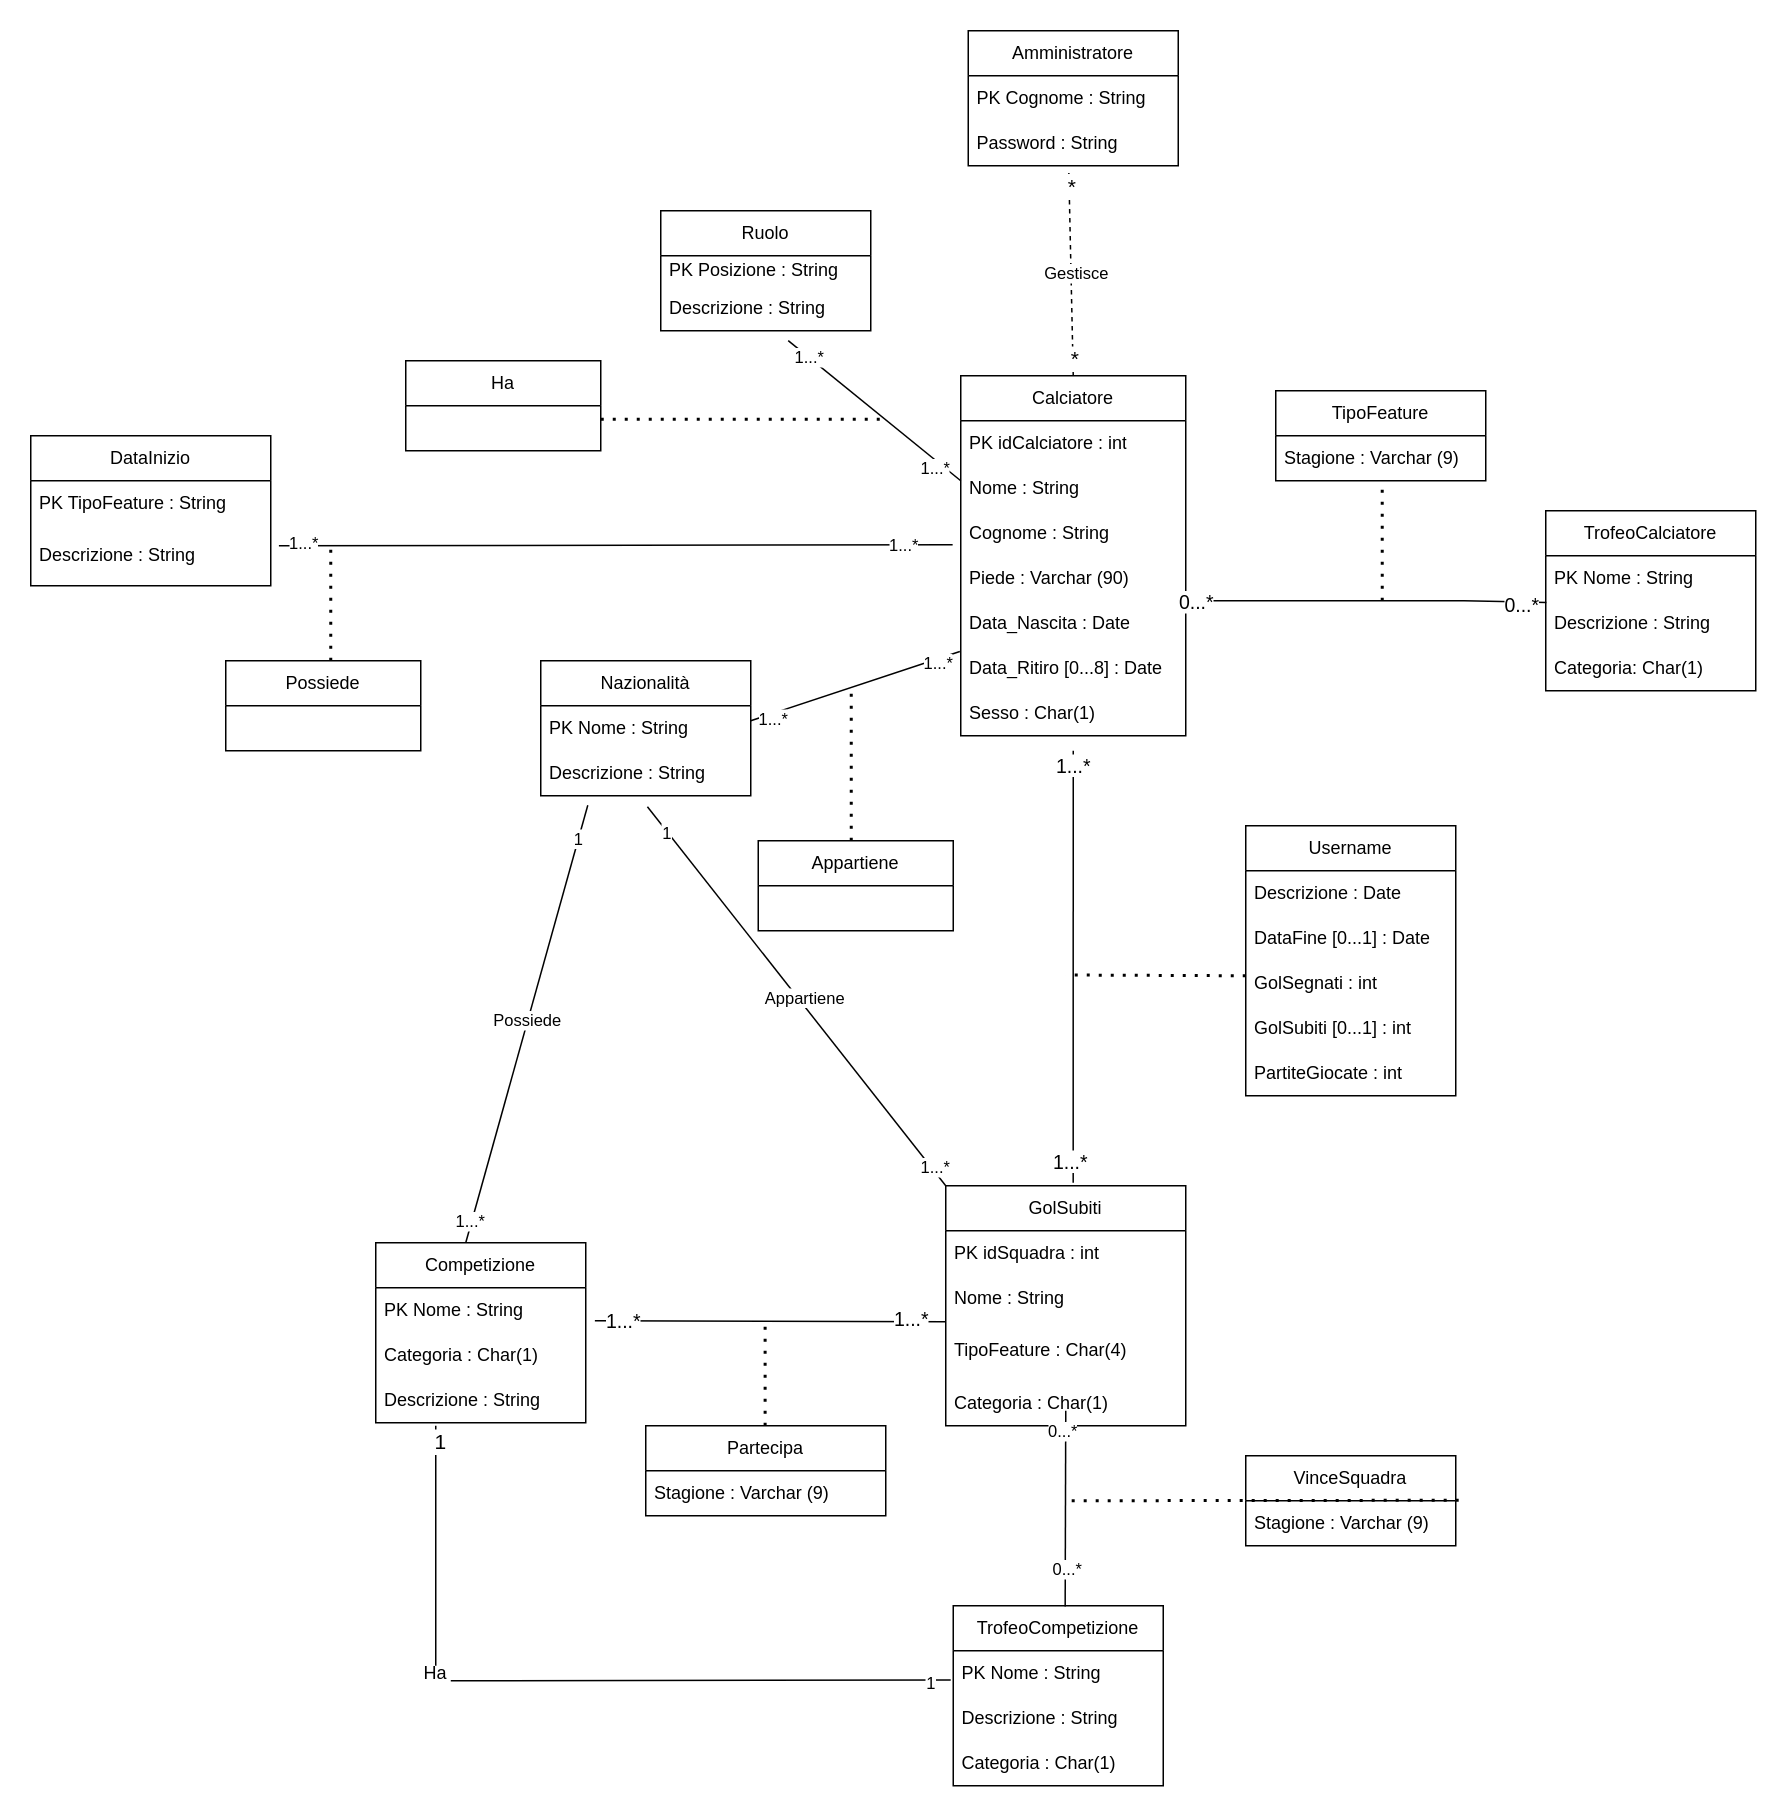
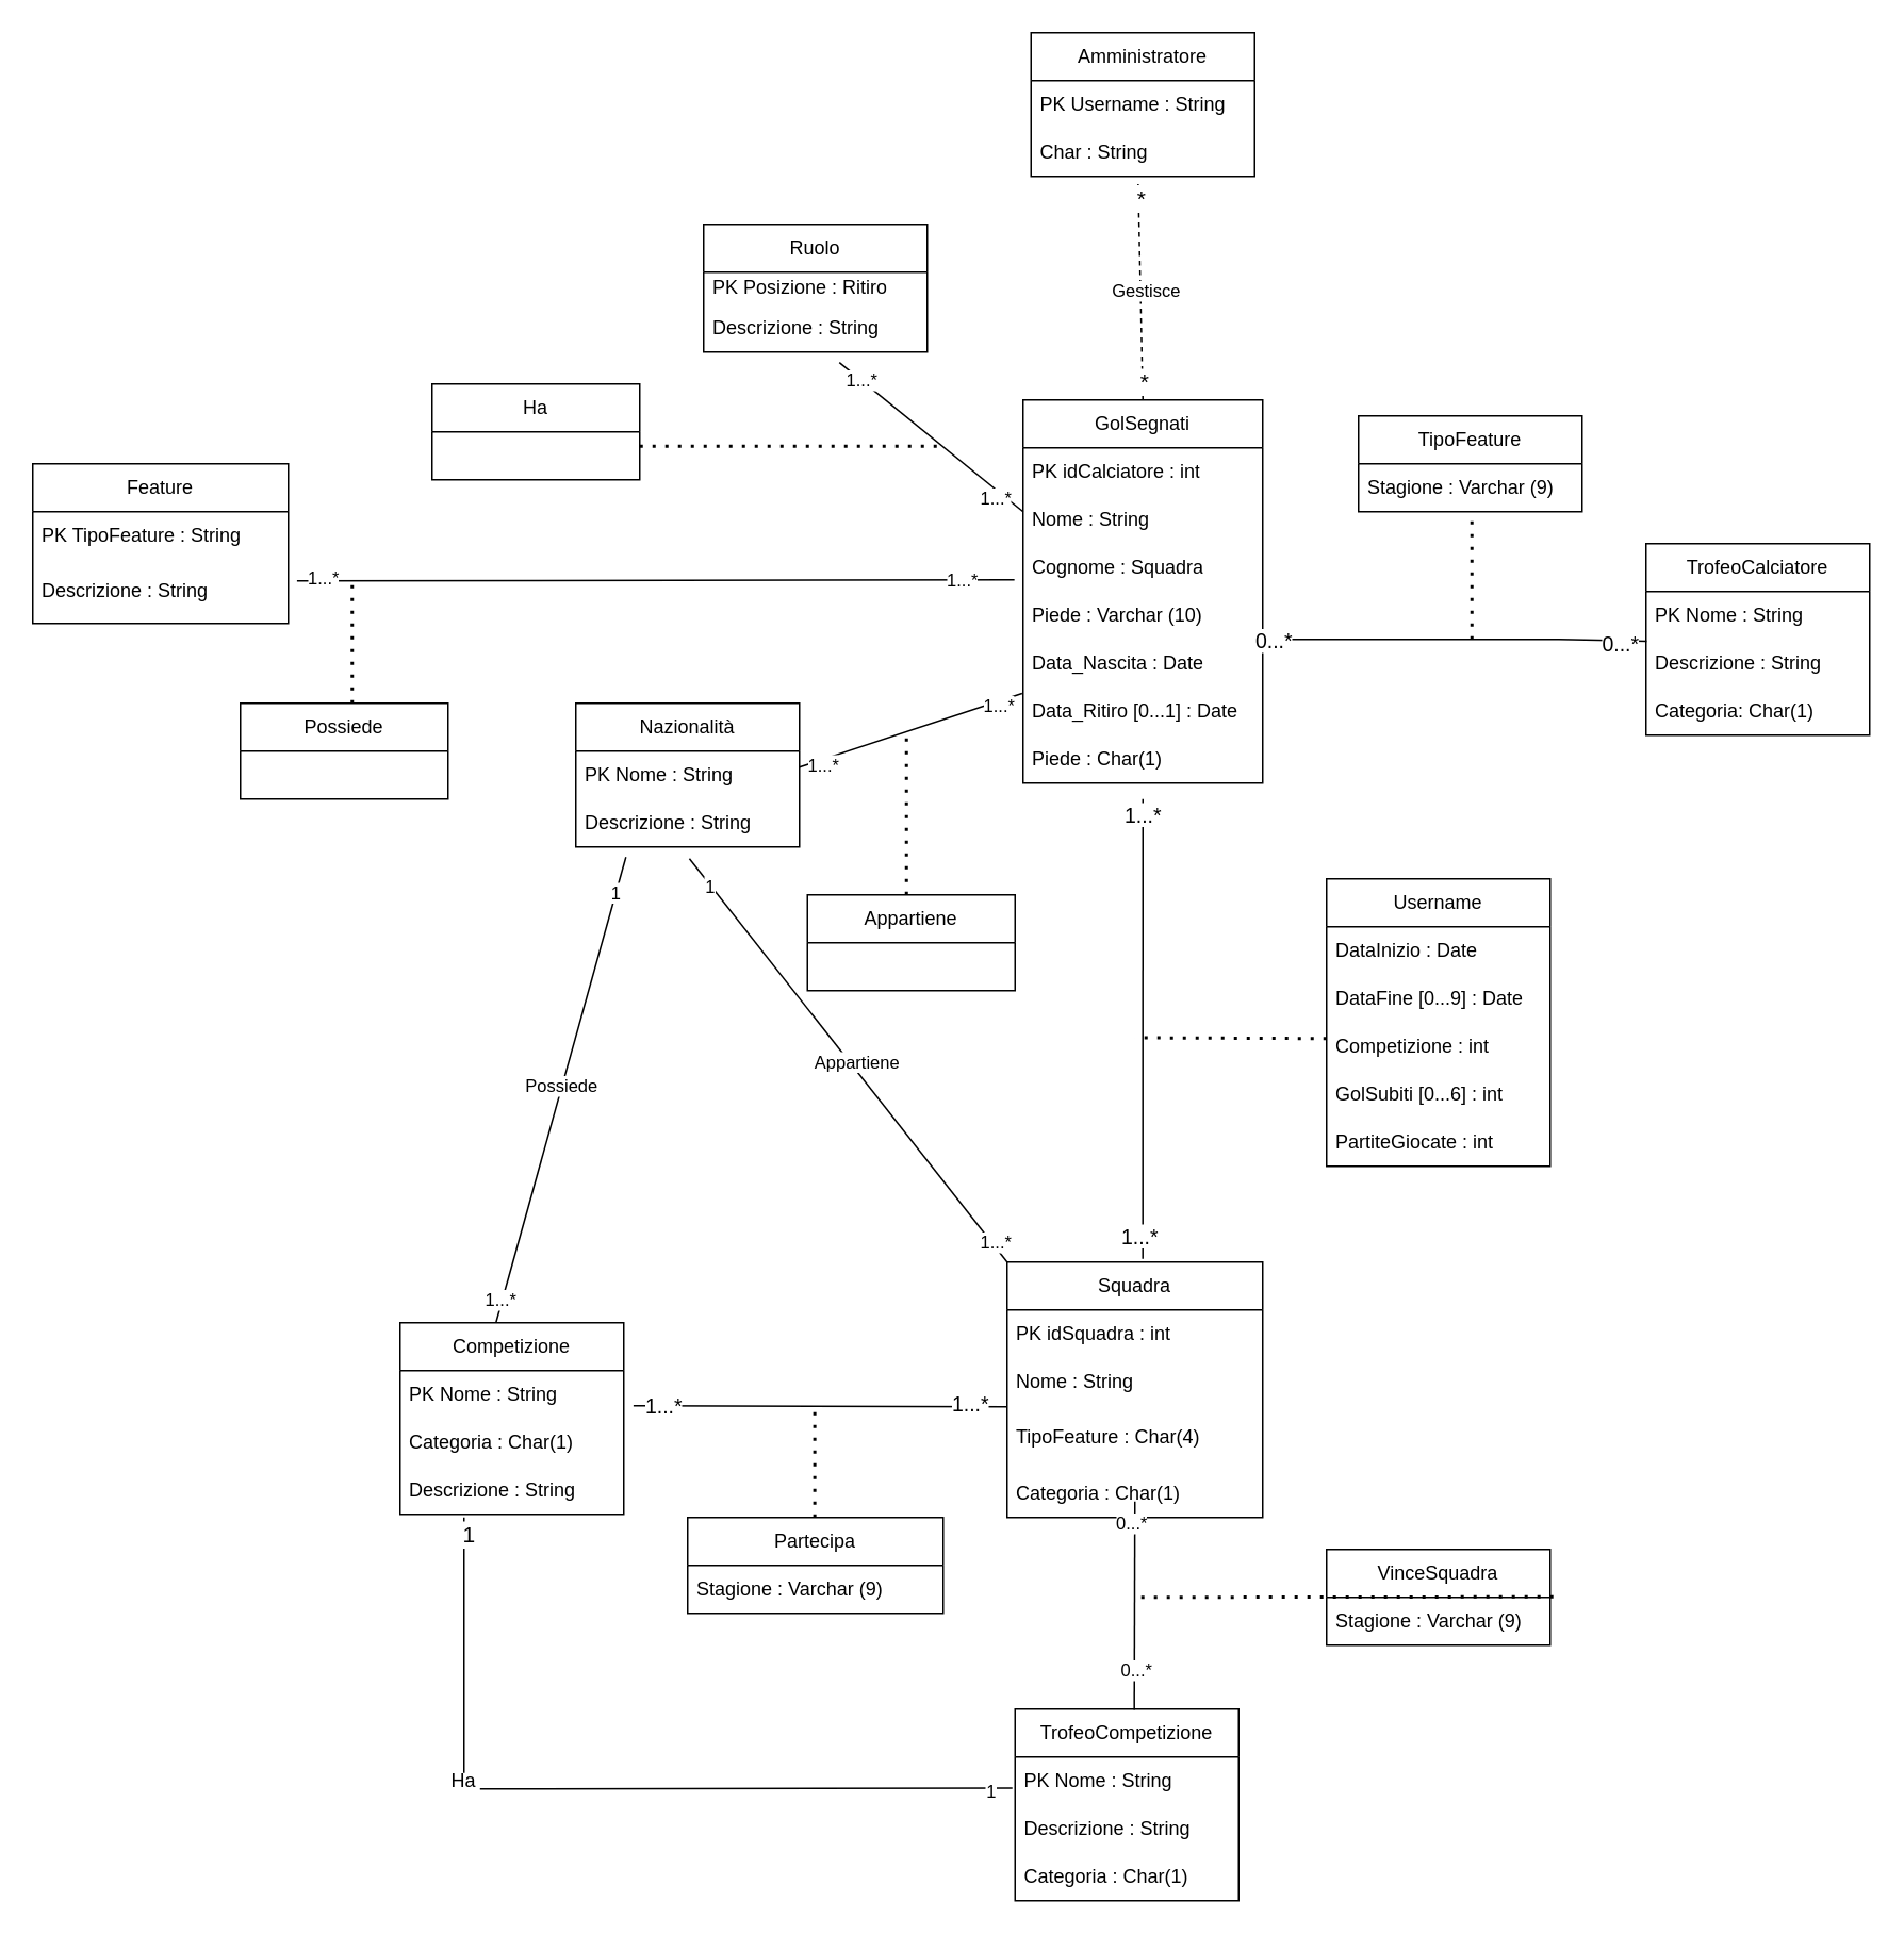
- <mxCell id="68" value="PK Cognome : String" style="text;strokeColor=none;fillColor=none;align=left;verticalAlign=middle;spacingLeft=4;spacingRight=4;overflow=hidden;points=[[0,0.5],[1,0.5]];portConstraint=eastwest;rotatable=0;whiteSpace=wrap;html=1;" parent="67" vertex="1"><mxGeometry y="30" width="140" height="30" as="geometry" /></mxCell>
+ <mxCell id="68" value="PK Username : String" style="text;strokeColor=none;fillColor=none;align=left;verticalAlign=middle;spacingLeft=4;spacingRight=4;overflow=hidden;points=[[0,0.5],[1,0.5]];portConstraint=eastwest;rotatable=0;whiteSpace=wrap;html=1;" parent="67" vertex="1"><mxGeometry y="30" width="140" height="30" as="geometry" /></mxCell>
- <mxCell id="69" value="Password : String" style="text;strokeColor=none;fillColor=none;align=left;verticalAlign=middle;spacingLeft=4;spacingRight=4;overflow=hidden;points=[[0,0.5],[1,0.5]];portConstraint=eastwest;rotatable=0;whiteSpace=wrap;html=1;" parent="67" vertex="1"><mxGeometry y="60" width="140" height="30" as="geometry" /></mxCell>
+ <mxCell id="69" value="Char : String" style="text;strokeColor=none;fillColor=none;align=left;verticalAlign=middle;spacingLeft=4;spacingRight=4;overflow=hidden;points=[[0,0.5],[1,0.5]];portConstraint=eastwest;rotatable=0;whiteSpace=wrap;html=1;" parent="67" vertex="1"><mxGeometry y="60" width="140" height="30" as="geometry" /></mxCell>
- <mxCell id="58" value="PK Posizione : String" style="text;strokeColor=none;fillColor=none;align=left;verticalAlign=middle;spacingLeft=4;spacingRight=4;overflow=hidden;points=[[0,0.5],[1,0.5]];portConstraint=eastwest;rotatable=0;whiteSpace=wrap;html=1;" parent="57" vertex="1"><mxGeometry y="30" width="140" height="20" as="geometry" /></mxCell>
+ <mxCell id="58" value="PK Posizione : Ritiro" style="text;strokeColor=none;fillColor=none;align=left;verticalAlign=middle;spacingLeft=4;spacingRight=4;overflow=hidden;points=[[0,0.5],[1,0.5]];portConstraint=eastwest;rotatable=0;whiteSpace=wrap;html=1;" parent="57" vertex="1"><mxGeometry y="30" width="140" height="20" as="geometry" /></mxCell>
- <mxCell id="2" value="Calciatore" style="swimlane;fontStyle=0;childLayout=stackLayout;horizontal=1;startSize=30;horizontalStack=0;resizeParent=1;resizeParentMax=0;resizeLast=0;collapsible=1;marginBottom=0;whiteSpace=wrap;html=1;" parent="1" vertex="1"><mxGeometry x="640" y="250" width="150" height="240" as="geometry" /></mxCell>
+ <mxCell id="2" value="GolSegnati" style="swimlane;fontStyle=0;childLayout=stackLayout;horizontal=1;startSize=30;horizontalStack=0;resizeParent=1;resizeParentMax=0;resizeLast=0;collapsible=1;marginBottom=0;whiteSpace=wrap;html=1;" parent="1" vertex="1"><mxGeometry x="640" y="250" width="150" height="240" as="geometry" /></mxCell>
- <mxCell id="60" value="DataInizio" style="swimlane;fontStyle=0;childLayout=stackLayout;horizontal=1;startSize=30;horizontalStack=0;resizeParent=1;resizeParentMax=0;resizeLast=0;collapsible=1;marginBottom=0;whiteSpace=wrap;html=1;" parent="1" vertex="1"><mxGeometry x="20" y="290" width="160" height="100" as="geometry" /></mxCell>
+ <mxCell id="60" value="Feature" style="swimlane;fontStyle=0;childLayout=stackLayout;horizontal=1;startSize=30;horizontalStack=0;resizeParent=1;resizeParentMax=0;resizeLast=0;collapsible=1;marginBottom=0;whiteSpace=wrap;html=1;" parent="1" vertex="1"><mxGeometry x="20" y="290" width="160" height="100" as="geometry" /></mxCell>
- <mxCell id="5" value="Cognome : String" style="text;strokeColor=none;fillColor=none;align=left;verticalAlign=middle;spacingLeft=4;spacingRight=4;overflow=hidden;points=[[0,0.5],[1,0.5]];portConstraint=eastwest;rotatable=0;whiteSpace=wrap;html=1;" parent="2" vertex="1"><mxGeometry y="90" width="150" height="30" as="geometry" /></mxCell>
+ <mxCell id="5" value="Cognome : Squadra" style="text;strokeColor=none;fillColor=none;align=left;verticalAlign=middle;spacingLeft=4;spacingRight=4;overflow=hidden;points=[[0,0.5],[1,0.5]];portConstraint=eastwest;rotatable=0;whiteSpace=wrap;html=1;" parent="2" vertex="1"><mxGeometry y="90" width="150" height="30" as="geometry" /></mxCell>
- <mxCell id="6" value="Piede : Varchar (90)" style="text;strokeColor=none;fillColor=none;align=left;verticalAlign=middle;spacingLeft=4;spacingRight=4;overflow=hidden;points=[[0,0.5],[1,0.5]];portConstraint=eastwest;rotatable=0;whiteSpace=wrap;html=1;" parent="2" vertex="1"><mxGeometry y="120" width="150" height="30" as="geometry" /></mxCell>
+ <mxCell id="6" value="Piede : Varchar (10)" style="text;strokeColor=none;fillColor=none;align=left;verticalAlign=middle;spacingLeft=4;spacingRight=4;overflow=hidden;points=[[0,0.5],[1,0.5]];portConstraint=eastwest;rotatable=0;whiteSpace=wrap;html=1;" parent="2" vertex="1"><mxGeometry y="120" width="150" height="30" as="geometry" /></mxCell>
- <mxCell id="8" value="Data_Ritiro [0...8] : Date" style="text;strokeColor=none;fillColor=none;align=left;verticalAlign=middle;spacingLeft=4;spacingRight=4;overflow=hidden;points=[[0,0.5],[1,0.5]];portConstraint=eastwest;rotatable=0;whiteSpace=wrap;html=1;" parent="2" vertex="1"><mxGeometry y="180" width="150" height="30" as="geometry" /></mxCell>
+ <mxCell id="8" value="Data_Ritiro [0...1] : Date" style="text;strokeColor=none;fillColor=none;align=left;verticalAlign=middle;spacingLeft=4;spacingRight=4;overflow=hidden;points=[[0,0.5],[1,0.5]];portConstraint=eastwest;rotatable=0;whiteSpace=wrap;html=1;" parent="2" vertex="1"><mxGeometry y="180" width="150" height="30" as="geometry" /></mxCell>
- <mxCell id="9" value="Sesso : Char(1)" style="text;strokeColor=none;fillColor=none;align=left;verticalAlign=middle;spacingLeft=4;spacingRight=4;overflow=hidden;points=[[0,0.5],[1,0.5]];portConstraint=eastwest;rotatable=0;whiteSpace=wrap;html=1;" parent="2" vertex="1"><mxGeometry y="210" width="150" height="30" as="geometry" /></mxCell>
+ <mxCell id="9" value="Piede : Char(1)" style="text;strokeColor=none;fillColor=none;align=left;verticalAlign=middle;spacingLeft=4;spacingRight=4;overflow=hidden;points=[[0,0.5],[1,0.5]];portConstraint=eastwest;rotatable=0;whiteSpace=wrap;html=1;" parent="2" vertex="1"><mxGeometry y="210" width="150" height="30" as="geometry" /></mxCell>
- <mxCell id="11" value="Descrizione : Date" style="text;strokeColor=none;fillColor=none;align=left;verticalAlign=middle;spacingLeft=4;spacingRight=4;overflow=hidden;points=[[0,0.5],[1,0.5]];portConstraint=eastwest;rotatable=0;whiteSpace=wrap;html=1;" parent="10" vertex="1"><mxGeometry y="30" width="140" height="30" as="geometry" /></mxCell>
+ <mxCell id="11" value="DataInizio : Date" style="text;strokeColor=none;fillColor=none;align=left;verticalAlign=middle;spacingLeft=4;spacingRight=4;overflow=hidden;points=[[0,0.5],[1,0.5]];portConstraint=eastwest;rotatable=0;whiteSpace=wrap;html=1;" parent="10" vertex="1"><mxGeometry y="30" width="140" height="30" as="geometry" /></mxCell>
- <mxCell id="12" value="DataFine [0...1] : Date" style="text;strokeColor=none;fillColor=none;align=left;verticalAlign=middle;spacingLeft=4;spacingRight=4;overflow=hidden;points=[[0,0.5],[1,0.5]];portConstraint=eastwest;rotatable=0;whiteSpace=wrap;html=1;" parent="10" vertex="1"><mxGeometry y="60" width="140" height="30" as="geometry" /></mxCell>
+ <mxCell id="12" value="DataFine [0...9] : Date" style="text;strokeColor=none;fillColor=none;align=left;verticalAlign=middle;spacingLeft=4;spacingRight=4;overflow=hidden;points=[[0,0.5],[1,0.5]];portConstraint=eastwest;rotatable=0;whiteSpace=wrap;html=1;" parent="10" vertex="1"><mxGeometry y="60" width="140" height="30" as="geometry" /></mxCell>
- <mxCell id="13" value="GolSegnati : int" style="text;strokeColor=none;fillColor=none;align=left;verticalAlign=middle;spacingLeft=4;spacingRight=4;overflow=hidden;points=[[0,0.5],[1,0.5]];portConstraint=eastwest;rotatable=0;whiteSpace=wrap;html=1;" parent="10" vertex="1"><mxGeometry y="90" width="140" height="30" as="geometry" /></mxCell>
+ <mxCell id="13" value="Competizione : int" style="text;strokeColor=none;fillColor=none;align=left;verticalAlign=middle;spacingLeft=4;spacingRight=4;overflow=hidden;points=[[0,0.5],[1,0.5]];portConstraint=eastwest;rotatable=0;whiteSpace=wrap;html=1;" parent="10" vertex="1"><mxGeometry y="90" width="140" height="30" as="geometry" /></mxCell>
- <mxCell id="14" value="GolSubiti [0...1] : int" style="text;strokeColor=none;fillColor=none;align=left;verticalAlign=middle;spacingLeft=4;spacingRight=4;overflow=hidden;points=[[0,0.5],[1,0.5]];portConstraint=eastwest;rotatable=0;whiteSpace=wrap;html=1;" parent="10" vertex="1"><mxGeometry y="120" width="140" height="30" as="geometry" /></mxCell>
+ <mxCell id="14" value="GolSubiti [0...6] : int" style="text;strokeColor=none;fillColor=none;align=left;verticalAlign=middle;spacingLeft=4;spacingRight=4;overflow=hidden;points=[[0,0.5],[1,0.5]];portConstraint=eastwest;rotatable=0;whiteSpace=wrap;html=1;" parent="10" vertex="1"><mxGeometry y="120" width="140" height="30" as="geometry" /></mxCell>
- <mxCell id="26" value="GolSubiti" style="swimlane;fontStyle=0;childLayout=stackLayout;horizontal=1;startSize=30;horizontalStack=0;resizeParent=1;resizeParentMax=0;resizeLast=0;collapsible=1;marginBottom=0;whiteSpace=wrap;html=1;" parent="1" vertex="1"><mxGeometry x="630" y="790" width="160" height="160" as="geometry" /></mxCell>
+ <mxCell id="26" value="Squadra" style="swimlane;fontStyle=0;childLayout=stackLayout;horizontal=1;startSize=30;horizontalStack=0;resizeParent=1;resizeParentMax=0;resizeLast=0;collapsible=1;marginBottom=0;whiteSpace=wrap;html=1;" parent="1" vertex="1"><mxGeometry x="630" y="790" width="160" height="160" as="geometry" /></mxCell>
